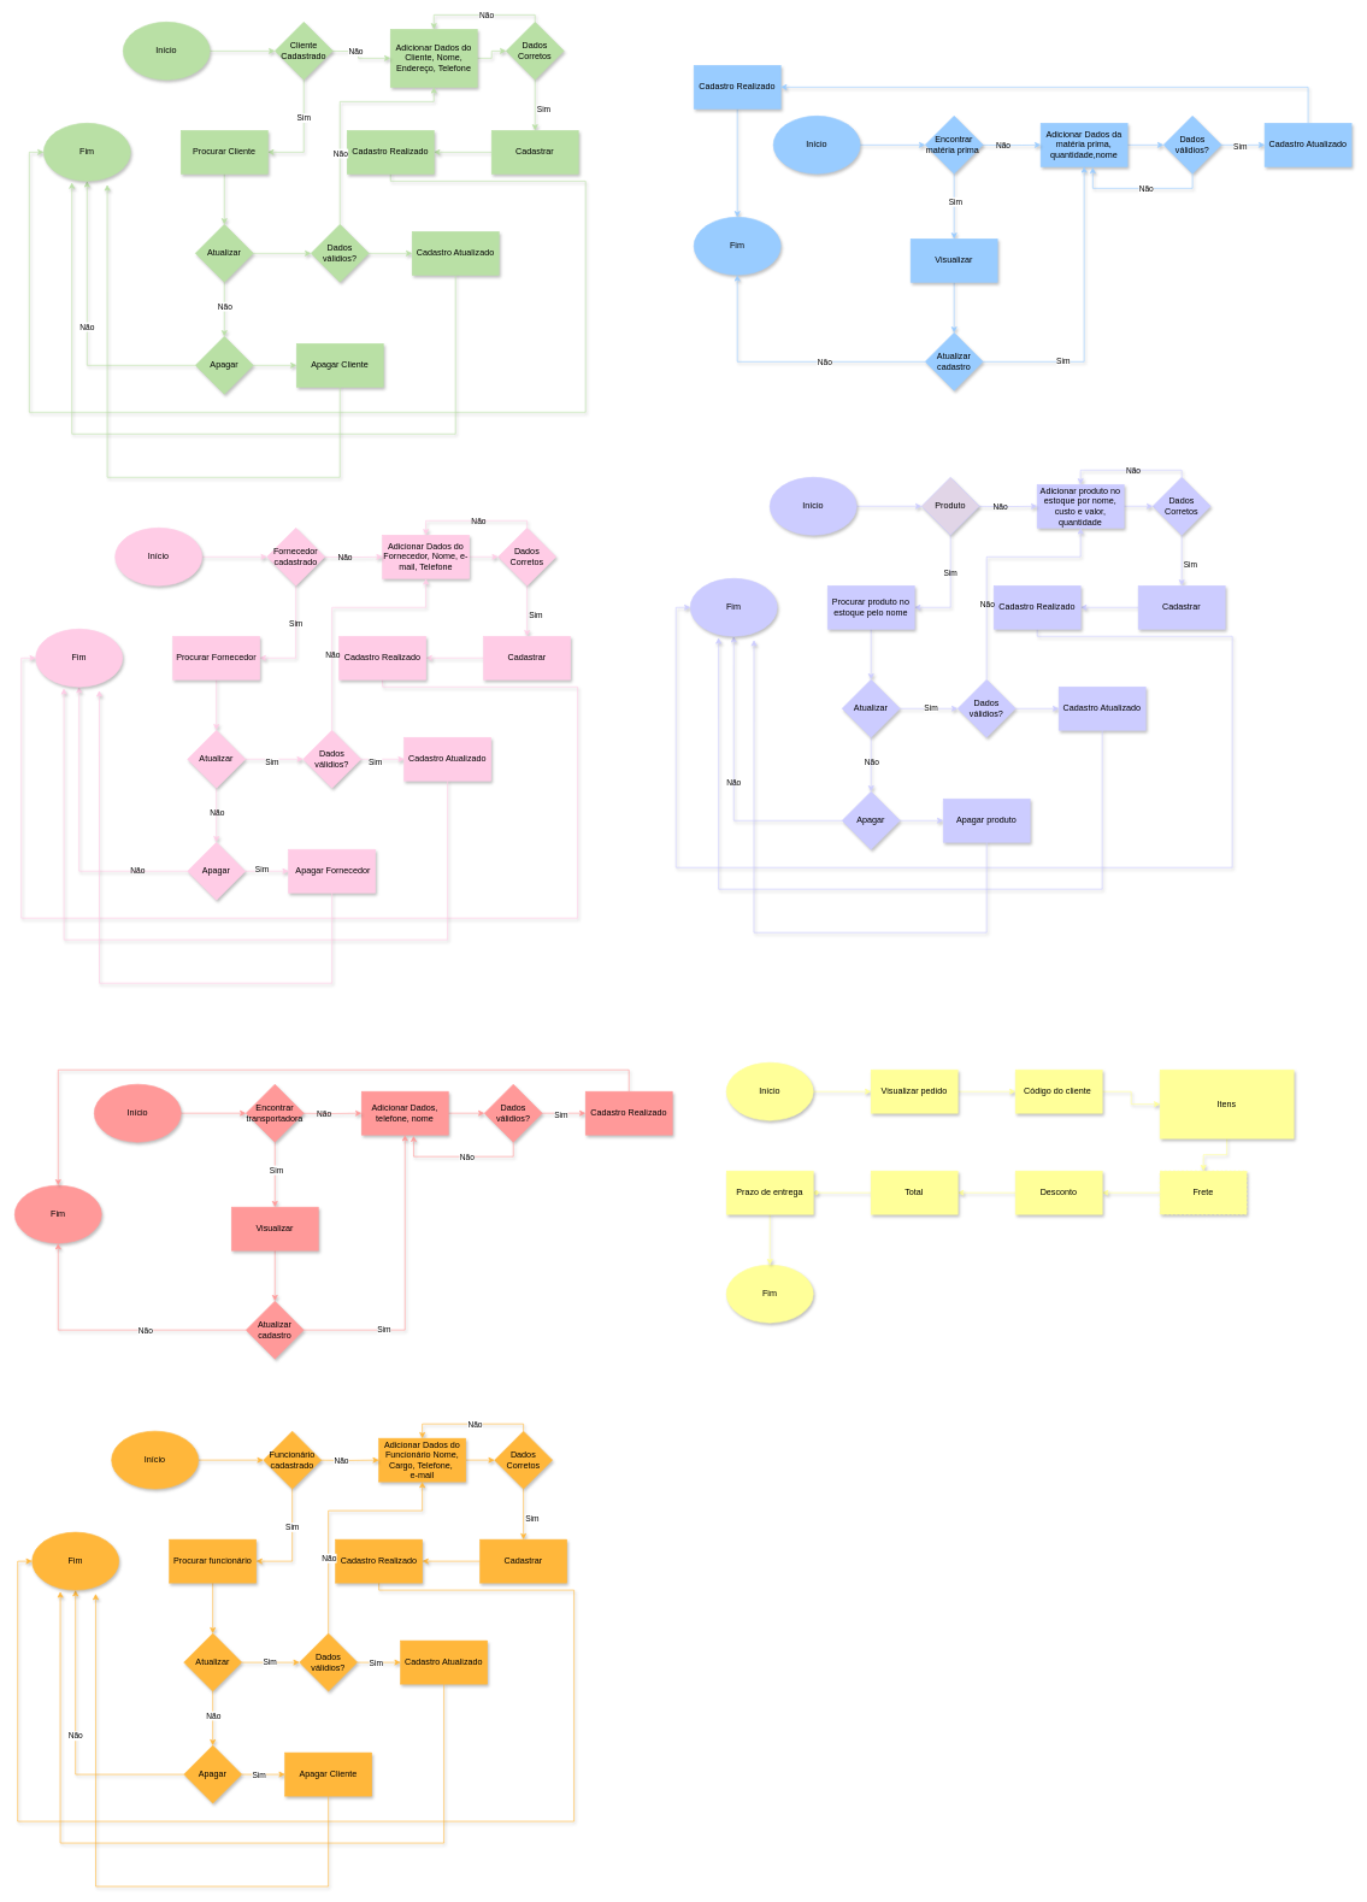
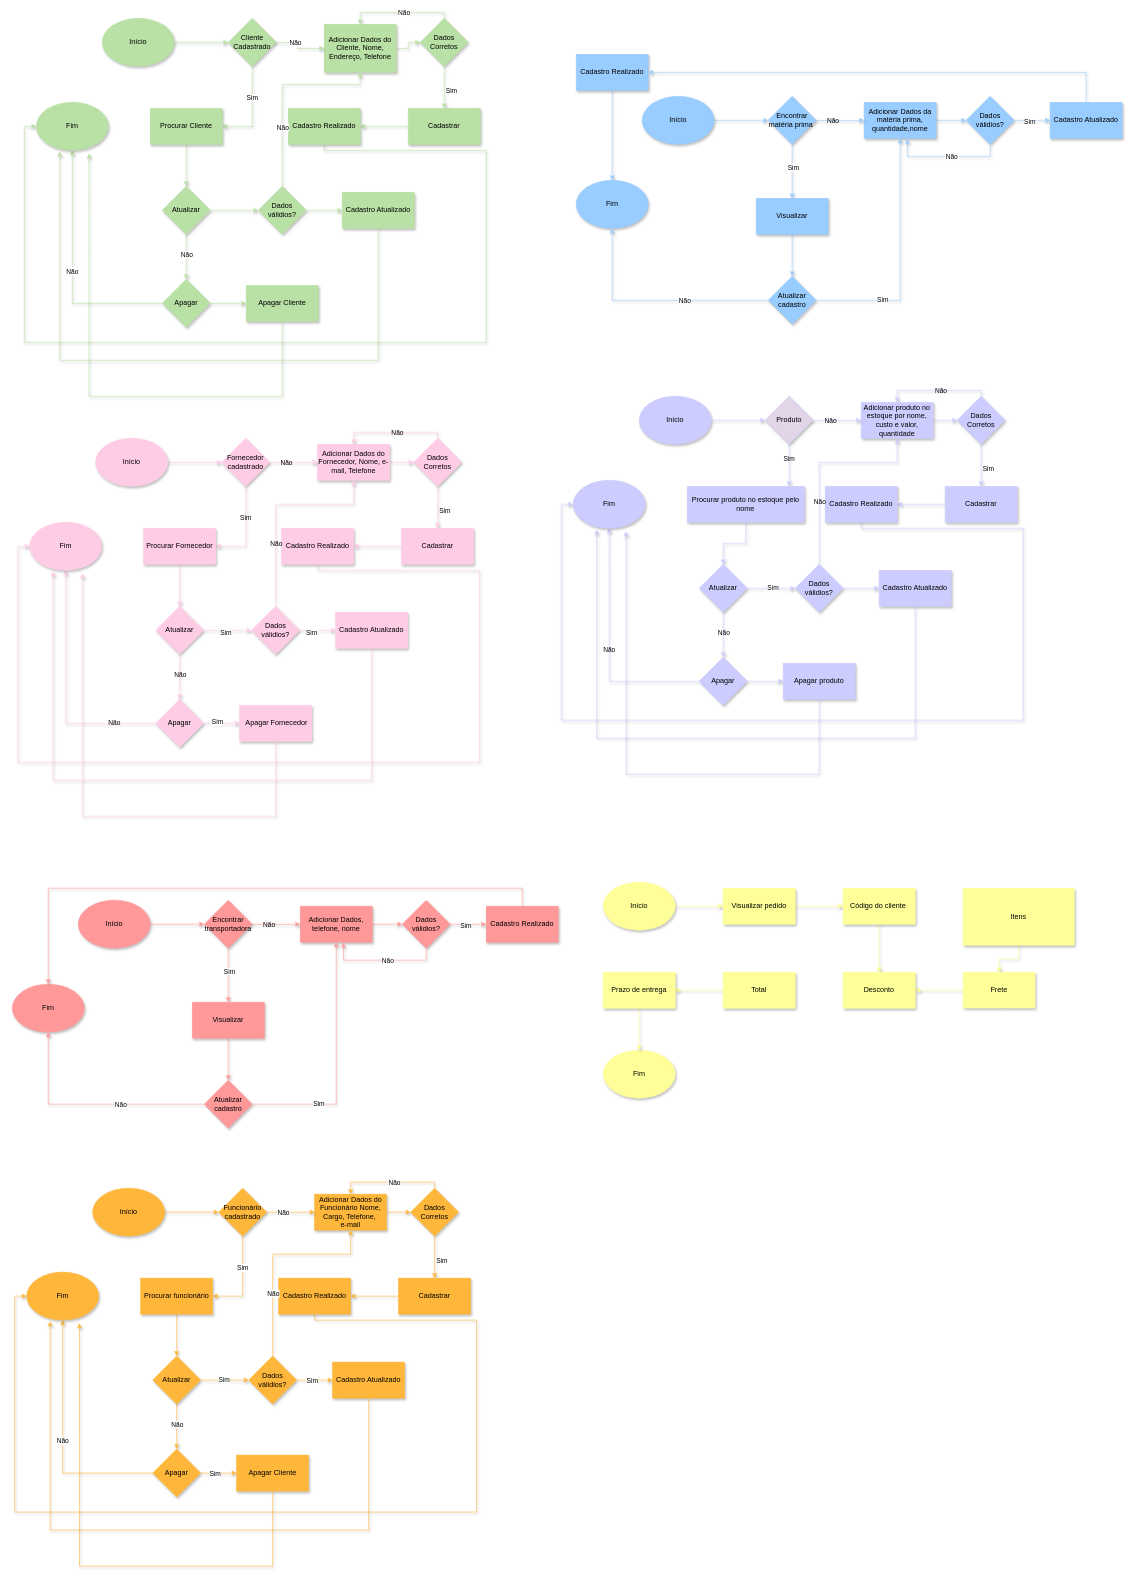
- <mxCell id="120" value="Procurar produto no estoque pelo nome" style="whiteSpace=wrap;html=1;fillColor=#CCCCFF;strokeColor=#CCCCFF;shadow=1;labelBackgroundColor=none;labelBorderColor=none;" vertex="1" parent="1"><mxGeometry x="1145.06" y="810" width="120" height="60" as="geometry" /></mxCell>
+ <mxCell id="120" value="Procurar produto no estoque pelo nome" style="whiteSpace=wrap;html=1;fillColor=#CCCCFF;strokeColor=#CCCCFF;shadow=1;labelBackgroundColor=none;labelBorderColor=none;" vertex="1" parent="1"><mxGeometry x="1145.06" y="810" width="195" height="60" as="geometry" /></mxCell>
- <mxCell id="169" value="" style="edgeStyle=orthogonalEdgeStyle;rounded=0;orthogonalLoop=1;jettySize=auto;html=1;fillColor=#FFFF99;strokeColor=#FFFF99;shadow=1;" edge="1" parent="1" source="170" target="172"><mxGeometry relative="1" as="geometry" /></mxCell>
+ <mxCell id="169" value="" style="edgeStyle=orthogonalEdgeStyle;rounded=0;orthogonalLoop=1;jettySize=auto;html=1;fillColor=#FFFF99;strokeColor=#FFFF99;shadow=1;" edge="1" parent="1" source="170" target="176"><mxGeometry relative="1" as="geometry" /></mxCell>
- <mxCell id="175" value="" style="edgeStyle=orthogonalEdgeStyle;rounded=0;orthogonalLoop=1;jettySize=auto;html=1;fillColor=#FFFF99;strokeColor=#FFFF99;shadow=1;" edge="1" parent="1" source="176" target="178"><mxGeometry relative="1" as="geometry" /></mxCell>
